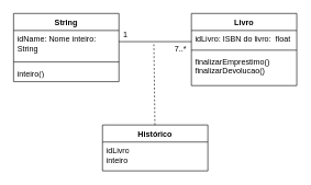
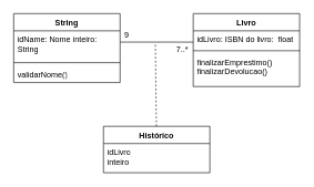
- <mxCell id="13" value="1" style="text;html=1;strokeColor=none;fillColor=none;align=center;verticalAlign=middle;whiteSpace=wrap;rounded=0;" vertex="1" parent="1"><mxGeometry x="160" y="37" width="60" height="30" as="geometry" /></mxCell>
+ <mxCell id="13" value="9" style="text;html=1;strokeColor=none;fillColor=none;align=center;verticalAlign=middle;whiteSpace=wrap;rounded=0;" vertex="1" parent="1"><mxGeometry x="160" y="37" width="60" height="30" as="geometry" /></mxCell>
- <mxCell id="5" value="inteiro()" style="text;strokeColor=none;fillColor=none;align=left;verticalAlign=top;spacingLeft=4;spacingRight=4;overflow=hidden;rotatable=0;points=[[0,0.5],[1,0.5]];portConstraint=eastwest;whiteSpace=wrap;html=1;" vertex="1" parent="2"><mxGeometry y="78" width="160" height="26" as="geometry" /></mxCell>
+ <mxCell id="5" value="validarNome()" style="text;strokeColor=none;fillColor=none;align=left;verticalAlign=top;spacingLeft=4;spacingRight=4;overflow=hidden;rotatable=0;points=[[0,0.5],[1,0.5]];portConstraint=eastwest;whiteSpace=wrap;html=1;" vertex="1" parent="2"><mxGeometry y="78" width="160" height="26" as="geometry" /></mxCell>
